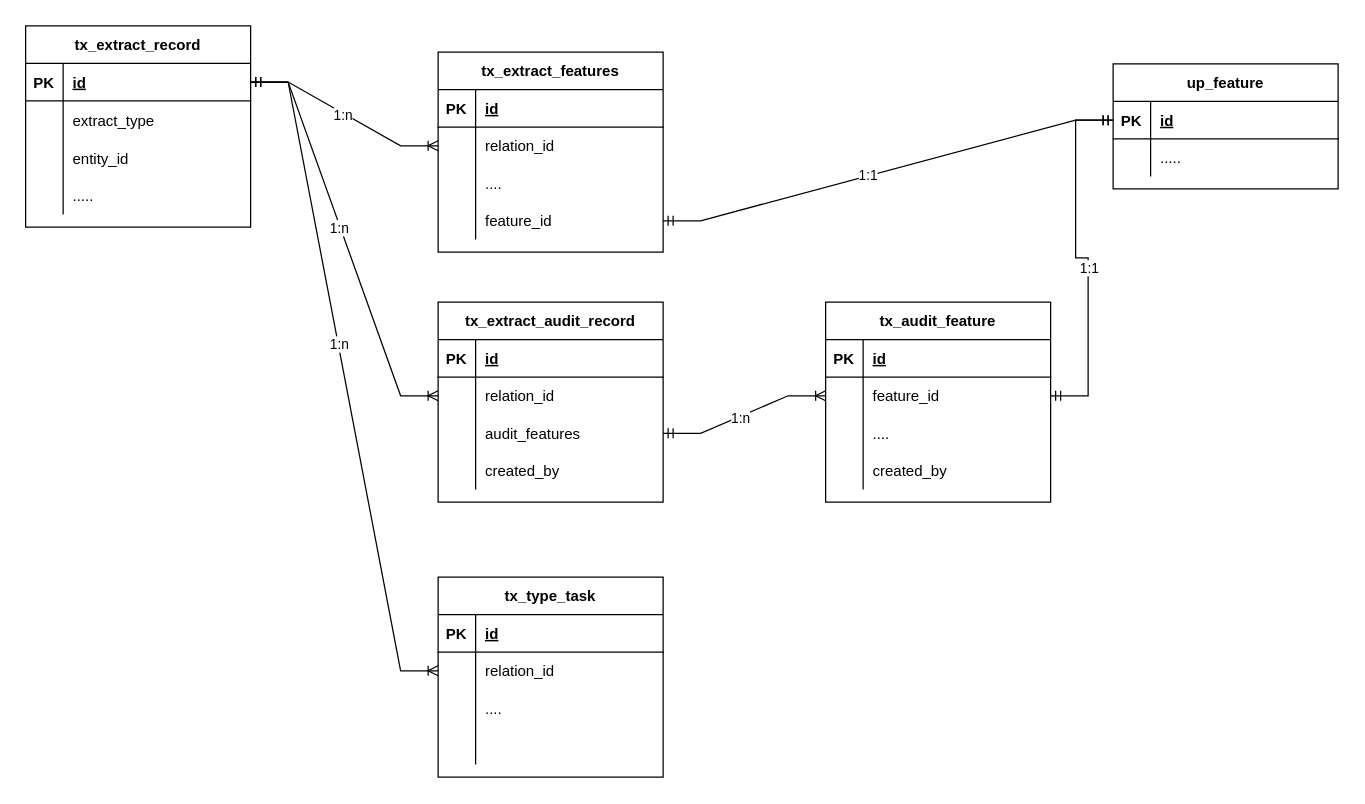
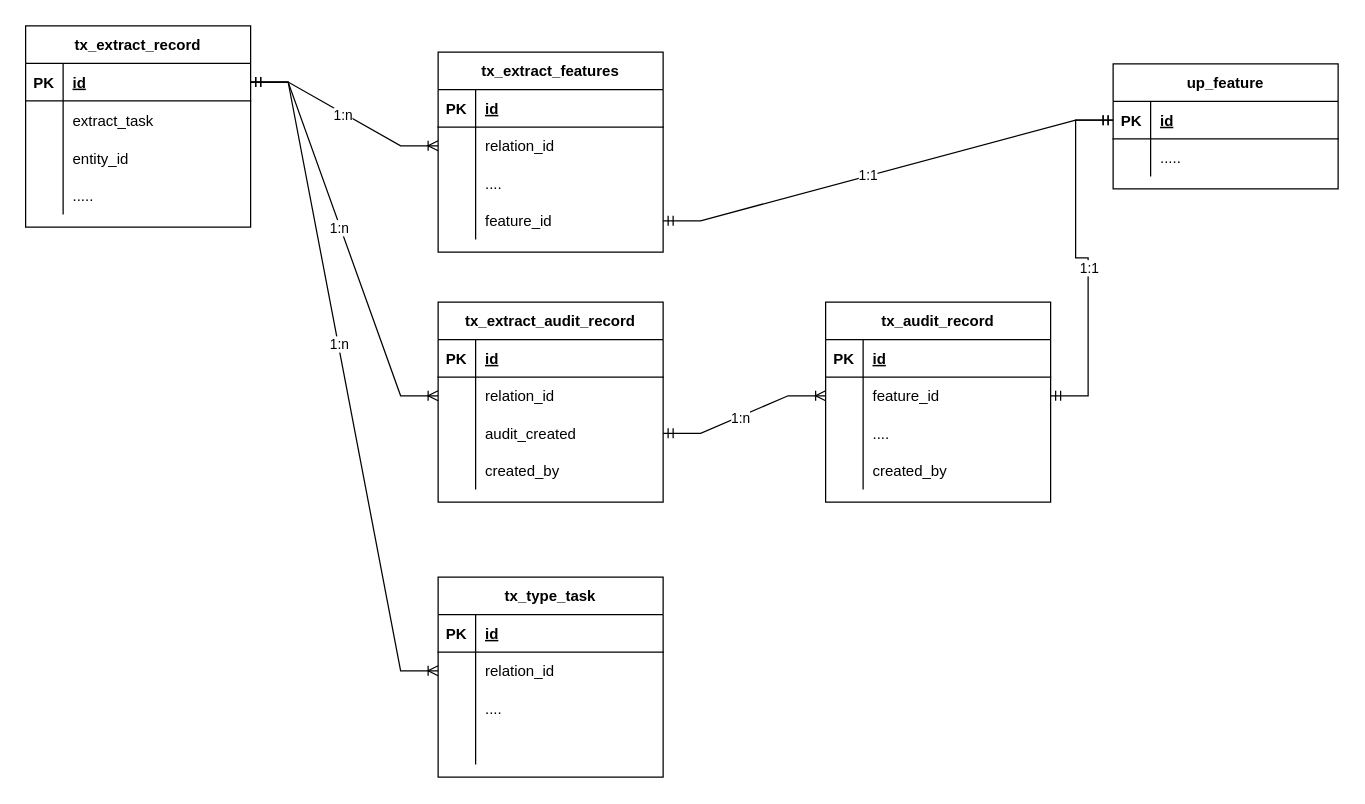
- <mxCell id="8" value="extract_type" style="shape=partialRectangle;connectable=0;fillColor=none;top=0;left=0;bottom=0;right=0;align=left;spacingLeft=6;overflow=hidden;" parent="6" vertex="1"><mxGeometry x="30" width="150" height="31" as="geometry"><mxRectangle width="150" height="31" as="alternateBounds" /></mxGeometry></mxCell>
+ <mxCell id="8" value="extract_task" style="shape=partialRectangle;connectable=0;fillColor=none;top=0;left=0;bottom=0;right=0;align=left;spacingLeft=6;overflow=hidden;" parent="6" vertex="1"><mxGeometry x="30" width="150" height="31" as="geometry"><mxRectangle width="150" height="31" as="alternateBounds" /></mxGeometry></mxCell>
- <mxCell id="69" value="tx_audit_feature" style="shape=table;startSize=30;container=1;collapsible=1;childLayout=tableLayout;fixedRows=1;rowLines=0;fontStyle=1;align=center;resizeLast=1;" vertex="1" parent="1"><mxGeometry x="660" y="241" width="180" height="160" as="geometry" /></mxCell>
+ <mxCell id="69" value="tx_audit_record" style="shape=table;startSize=30;container=1;collapsible=1;childLayout=tableLayout;fixedRows=1;rowLines=0;fontStyle=1;align=center;resizeLast=1;" vertex="1" parent="1"><mxGeometry x="660" y="241" width="180" height="160" as="geometry" /></mxCell>
- <mxCell id="39" value="audit_features" style="shape=partialRectangle;connectable=0;fillColor=none;top=0;left=0;bottom=0;right=0;align=left;spacingLeft=6;overflow=hidden;" parent="37" vertex="1"><mxGeometry x="30" width="150" height="30" as="geometry"><mxRectangle width="150" height="30" as="alternateBounds" /></mxGeometry></mxCell>
+ <mxCell id="39" value="audit_created" style="shape=partialRectangle;connectable=0;fillColor=none;top=0;left=0;bottom=0;right=0;align=left;spacingLeft=6;overflow=hidden;" parent="37" vertex="1"><mxGeometry x="30" width="150" height="30" as="geometry"><mxRectangle width="150" height="30" as="alternateBounds" /></mxGeometry></mxCell>
